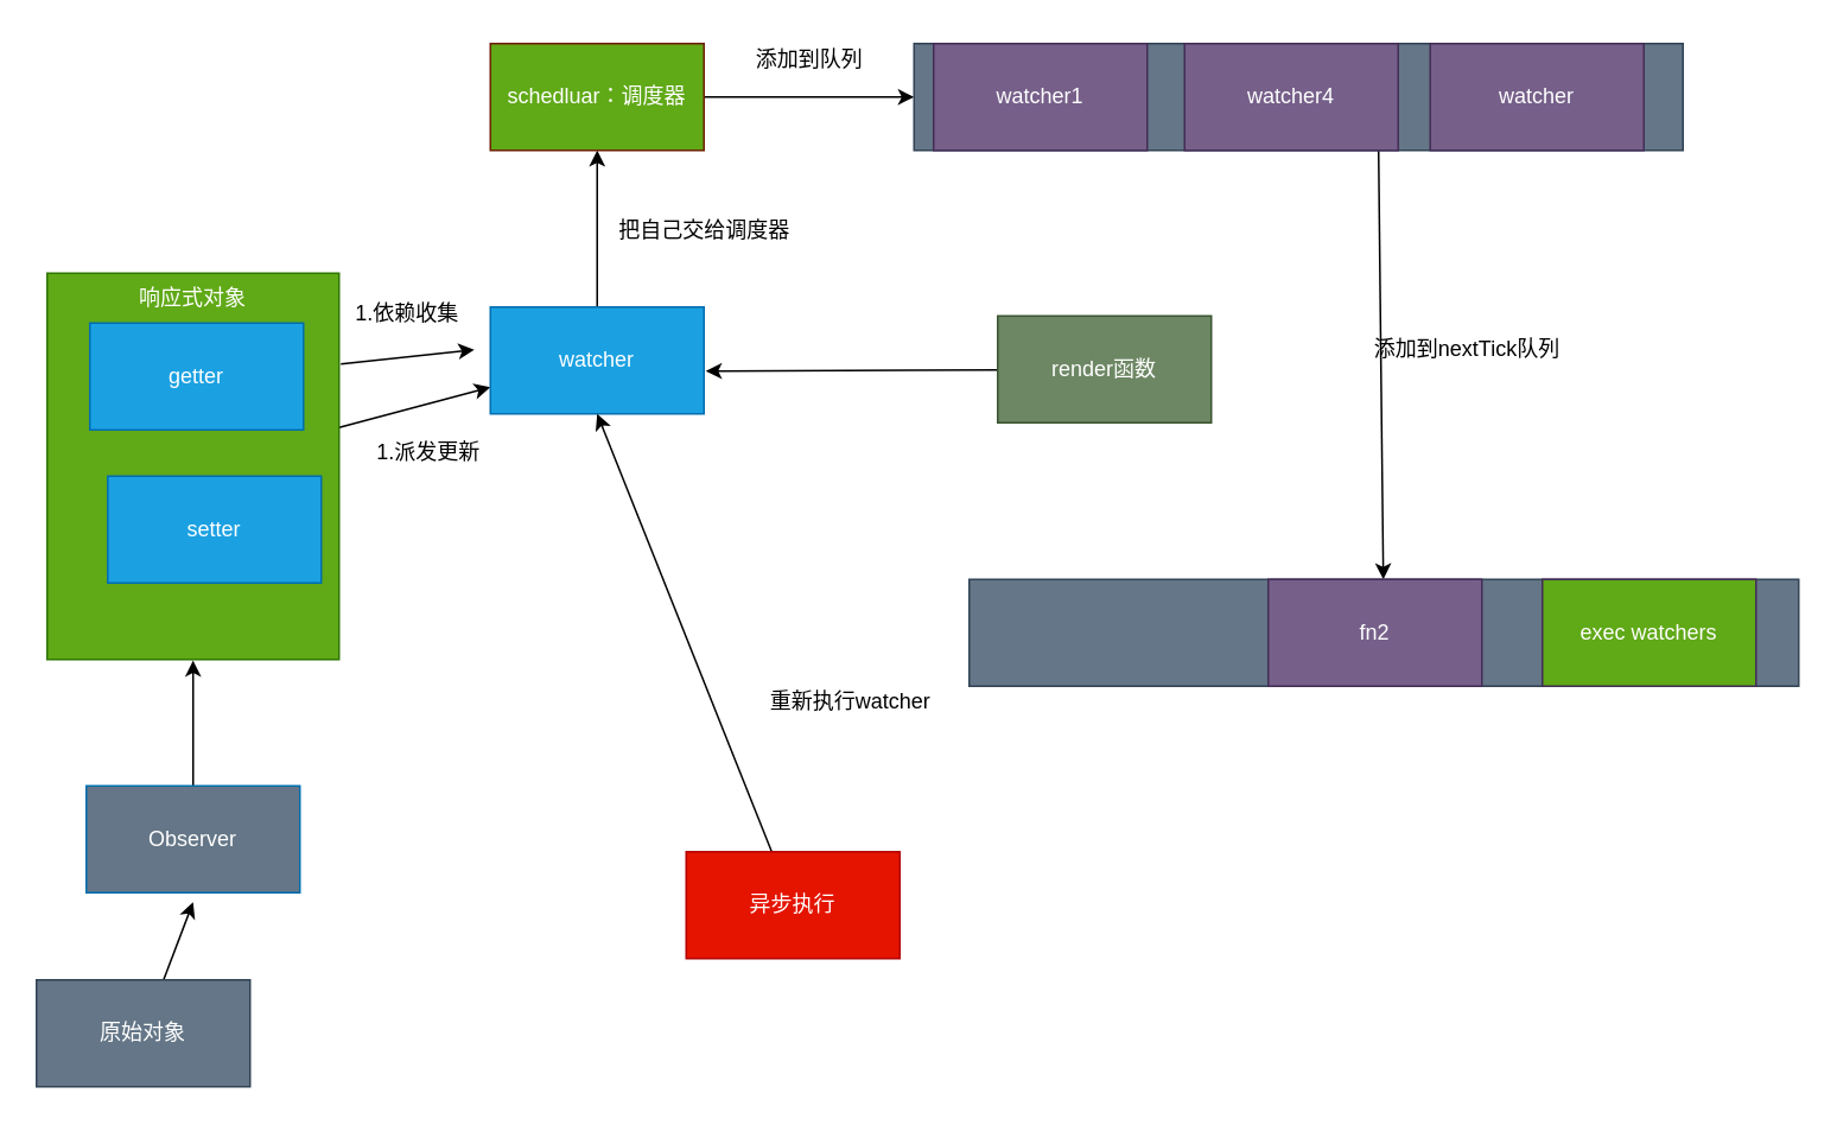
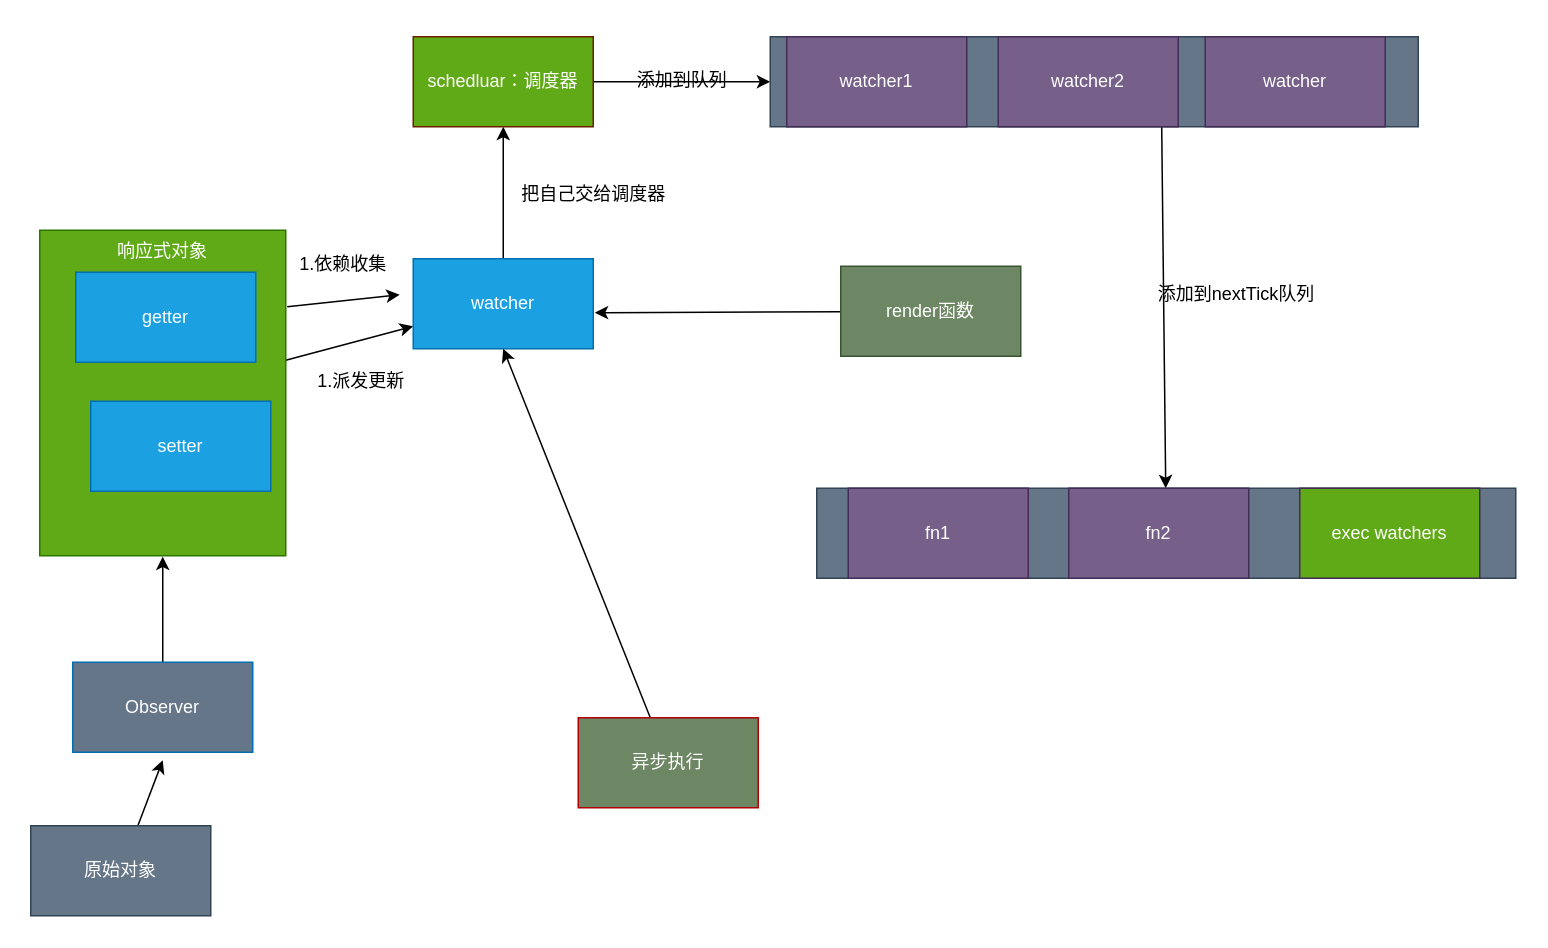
- <mxCell id="22" value="添加到队列" style="text;html=1;align=center;verticalAlign=middle;resizable=0;points=[];autosize=1;strokeColor=none;fillColor=none;" vertex="1" parent="1"><mxGeometry x="415" y="20" width="78" height="26" as="geometry" /></mxCell>
+ <mxCell id="22" value="添加到队列" style="text;html=1;align=center;verticalAlign=middle;resizable=0;points=[];autosize=1;strokeColor=none;fillColor=none;" vertex="1" parent="1"><mxGeometry x="415" y="40" width="78" height="26" as="geometry" /></mxCell>
- <mxCell id="24" value="watcher4" style="rounded=0;whiteSpace=wrap;html=1;fillColor=#76608a;fontColor=#ffffff;strokeColor=#432D57;" vertex="1" parent="1"><mxGeometry x="665" y="24" width="120" height="60" as="geometry" /></mxCell>
+ <mxCell id="24" value="watcher2" style="rounded=0;whiteSpace=wrap;html=1;fillColor=#76608a;fontColor=#ffffff;strokeColor=#432D57;" vertex="1" parent="1"><mxGeometry x="665" y="24" width="120" height="60" as="geometry" /></mxCell>
+ <mxCell id="27" value="fn1" style="rounded=0;whiteSpace=wrap;html=1;fillColor=#76608a;fontColor=#ffffff;strokeColor=#432D57;" vertex="1" parent="1"><mxGeometry x="565" y="325" width="120" height="60" as="geometry" /></mxCell>
- <mxCell id="33" value="重新执行watcher" style="text;html=1;align=center;verticalAlign=middle;resizable=0;points=[];autosize=1;strokeColor=none;fillColor=none;" vertex="1" parent="1"><mxGeometry x="423" y="381" width="108" height="26" as="geometry" /></mxCell>
- <mxCell id="32" value="异步执行" style="rounded=0;whiteSpace=wrap;html=1;fillColor=#e51400;fontColor=#ffffff;strokeColor=#B20000;" vertex="1" parent="1"><mxGeometry x="385" y="478" width="120" height="60" as="geometry" /></mxCell>
+ <mxCell id="32" value="异步执行" style="rounded=0;whiteSpace=wrap;html=1;fillColor=#6d8764;fontColor=#ffffff;strokeColor=#B20000;" vertex="1" parent="1"><mxGeometry x="385" y="478" width="120" height="60" as="geometry" /></mxCell>
